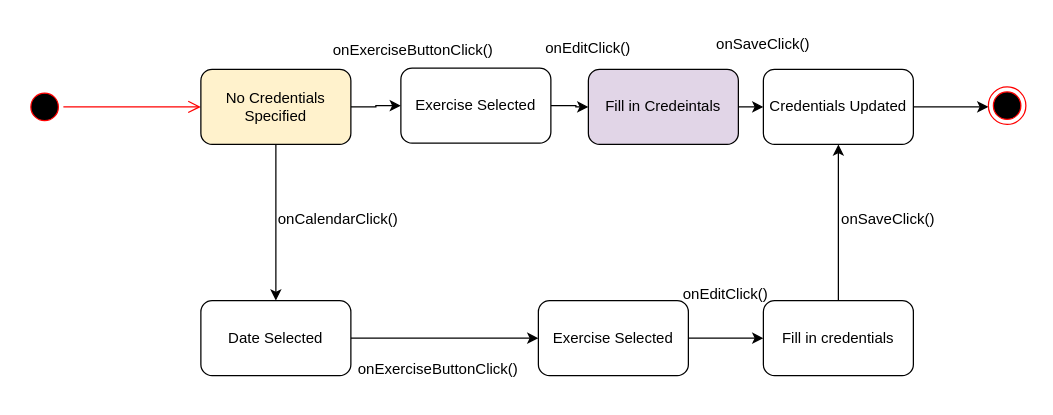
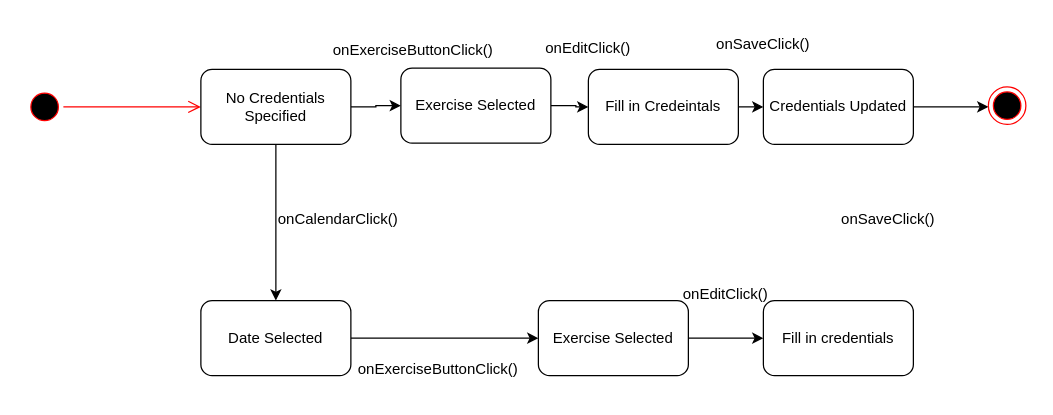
- <mxCell id="6" value="No Credentials Specified" style="rounded=1;whiteSpace=wrap;html=1;fillColor=#fff2cc;" vertex="1" parent="1"><mxGeometry x="160" y="55" width="120" height="60" as="geometry" /></mxCell>
+ <mxCell id="6" value="No Credentials Specified" style="rounded=1;whiteSpace=wrap;html=1;" vertex="1" parent="1"><mxGeometry x="160" y="55" width="120" height="60" as="geometry" /></mxCell>
- <mxCell id="22" value="Fill in Credeintals" style="rounded=1;whiteSpace=wrap;html=1;fillColor=#e1d5e7;" vertex="1" parent="1"><mxGeometry x="470" y="55" width="120" height="60" as="geometry" /></mxCell>
+ <mxCell id="22" value="Fill in Credeintals" style="rounded=1;whiteSpace=wrap;html=1;" vertex="1" parent="1"><mxGeometry x="470" y="55" width="120" height="60" as="geometry" /></mxCell>
- <mxCell id="14" style="edgeStyle=orthogonalEdgeStyle;rounded=0;orthogonalLoop=1;jettySize=auto;html=1;entryX=0.5;entryY=1;entryDx=0;entryDy=0;" edge="1" parent="1" source="15" target="18"><mxGeometry relative="1" as="geometry" /></mxCell>
